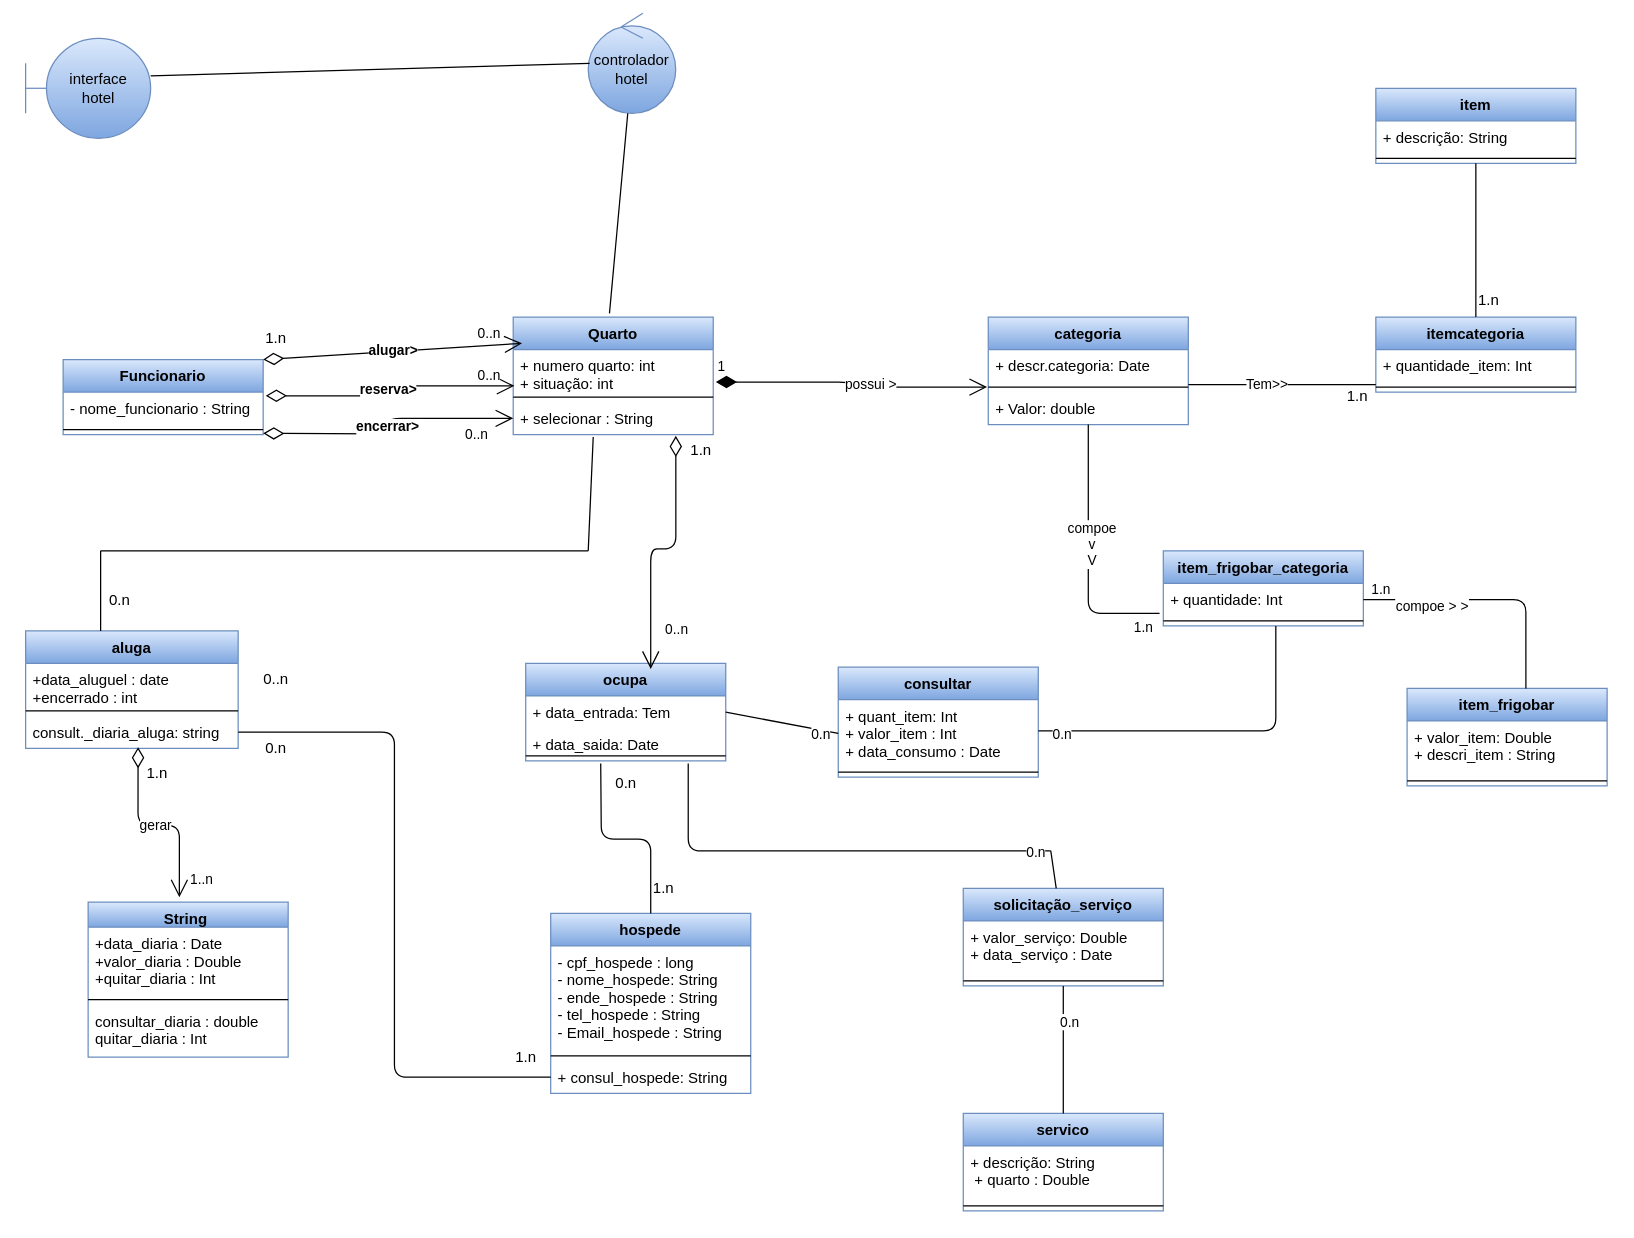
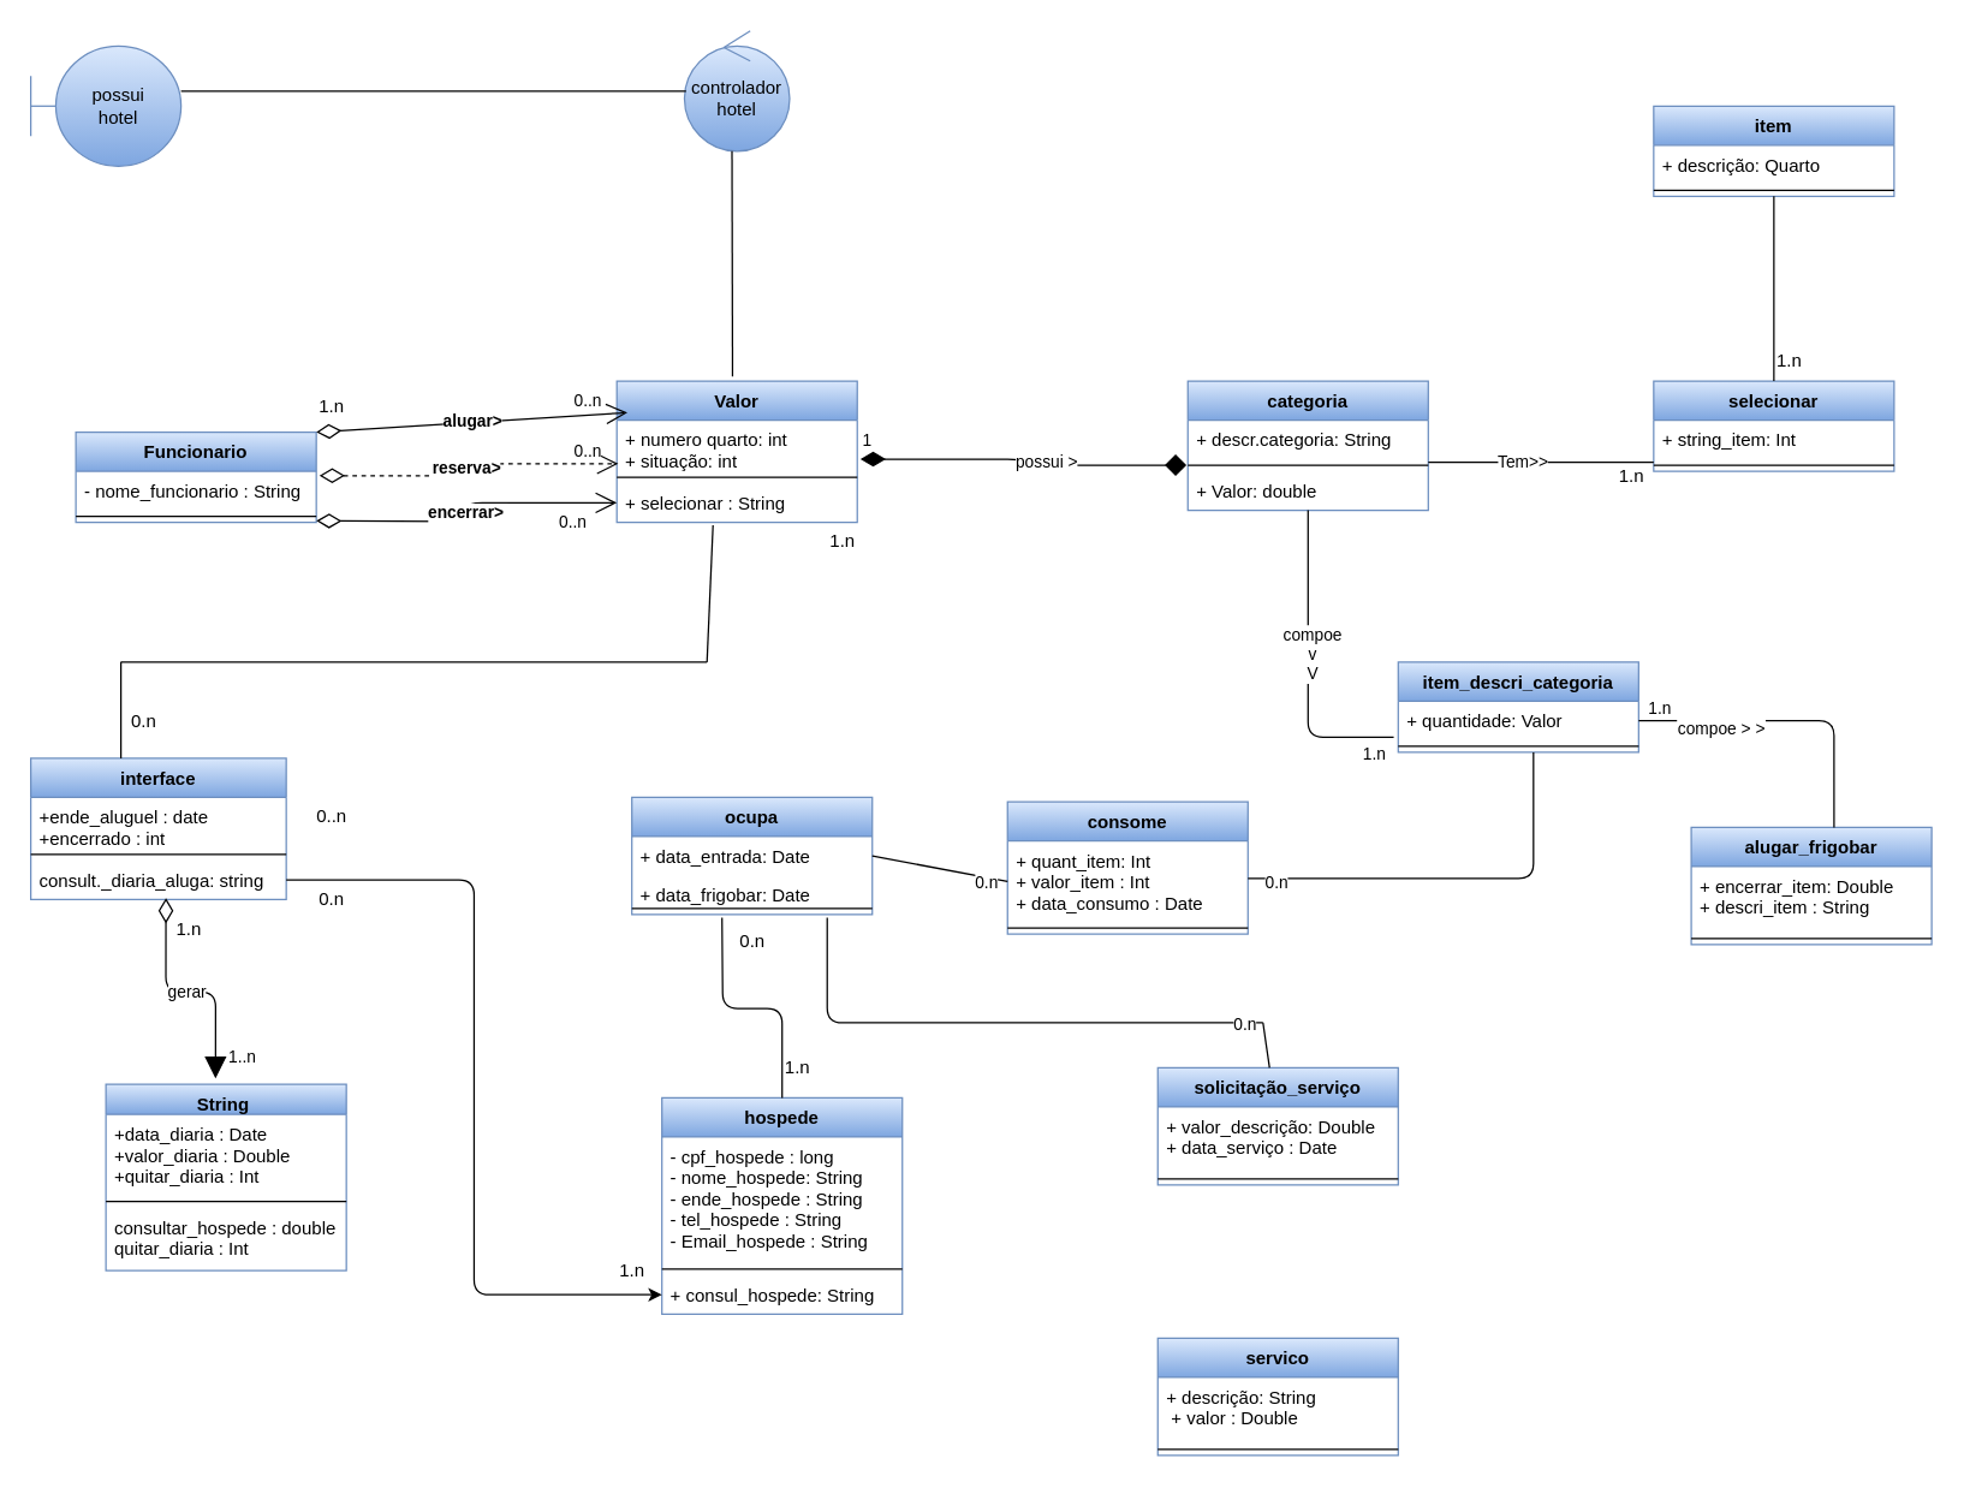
- <mxCell id="97" value="controlador&lt;br&gt;hotel&lt;br&gt;" style="ellipse;shape=umlControl;whiteSpace=wrap;html=1;rounded=0;labelBackgroundColor=none;sketch=0;strokeColor=#6c8ebf;gradientColor=#7ea6e0;fillColor=#dae8fc;" parent="1" vertex="1"><mxGeometry x="470" y="10" width="70" height="80" as="geometry" /></mxCell>
+ <mxCell id="97" value="controlador&lt;br&gt;hotel&lt;br&gt;" style="ellipse;shape=umlControl;whiteSpace=wrap;html=1;rounded=0;labelBackgroundColor=none;sketch=0;strokeColor=#6c8ebf;gradientColor=#7ea6e0;fillColor=#dae8fc;" parent="1" vertex="1"><mxGeometry x="455" y="20" width="70" height="80" as="geometry" /></mxCell>
- <mxCell id="96" value="interface&lt;br&gt;hotel" style="shape=umlBoundary;whiteSpace=wrap;html=1;rounded=0;labelBackgroundColor=none;sketch=0;strokeColor=#6c8ebf;gradientColor=#7ea6e0;fillColor=#dae8fc;" parent="1" vertex="1"><mxGeometry x="20" y="30" width="100" height="80" as="geometry" /></mxCell>
+ <mxCell id="96" value="possui&lt;br&gt;hotel" style="shape=umlBoundary;whiteSpace=wrap;html=1;rounded=0;labelBackgroundColor=none;sketch=0;strokeColor=#6c8ebf;gradientColor=#7ea6e0;fillColor=#dae8fc;" parent="1" vertex="1"><mxGeometry x="20" y="30" width="100" height="80" as="geometry" /></mxCell>
- <mxCell id="32" value="+ descrição: String" style="text;strokeColor=none;fillColor=none;align=left;verticalAlign=top;spacingLeft=4;spacingRight=4;overflow=hidden;rotatable=0;points=[[0,0.5],[1,0.5]];portConstraint=eastwest;" parent="31" vertex="1"><mxGeometry y="26" width="160" height="26" as="geometry" /></mxCell>
+ <mxCell id="32" value="+ descrição: Quarto" style="text;strokeColor=none;fillColor=none;align=left;verticalAlign=top;spacingLeft=4;spacingRight=4;overflow=hidden;rotatable=0;points=[[0,0.5],[1,0.5]];portConstraint=eastwest;" parent="31" vertex="1"><mxGeometry y="26" width="160" height="26" as="geometry" /></mxCell>
- <mxCell id="5" value="Quarto" style="swimlane;fontStyle=1;align=center;verticalAlign=top;childLayout=stackLayout;horizontal=1;startSize=26;horizontalStack=0;resizeParent=1;resizeParentMax=0;resizeLast=0;collapsible=1;marginBottom=0;gradientColor=#7ea6e0;fillColor=#dae8fc;strokeColor=#6c8ebf;" parent="1" vertex="1"><mxGeometry x="410" y="253" width="160" height="94" as="geometry" /></mxCell>
+ <mxCell id="5" value="Valor" style="swimlane;fontStyle=1;align=center;verticalAlign=top;childLayout=stackLayout;horizontal=1;startSize=26;horizontalStack=0;resizeParent=1;resizeParentMax=0;resizeLast=0;collapsible=1;marginBottom=0;gradientColor=#7ea6e0;fillColor=#dae8fc;strokeColor=#6c8ebf;" parent="1" vertex="1"><mxGeometry x="410" y="253" width="160" height="94" as="geometry" /></mxCell>
- <mxCell id="61" value="itemcategoria" style="swimlane;fontStyle=1;align=center;verticalAlign=top;childLayout=stackLayout;horizontal=1;startSize=26;horizontalStack=0;resizeParent=1;resizeParentMax=0;resizeLast=0;collapsible=1;marginBottom=0;rounded=0;sketch=0;strokeColor=#6c8ebf;gradientColor=#7ea6e0;fillColor=#dae8fc;" parent="1" vertex="1"><mxGeometry x="1100" y="253" width="160" height="60" as="geometry" /></mxCell>
+ <mxCell id="61" value="selecionar" style="swimlane;fontStyle=1;align=center;verticalAlign=top;childLayout=stackLayout;horizontal=1;startSize=26;horizontalStack=0;resizeParent=1;resizeParentMax=0;resizeLast=0;collapsible=1;marginBottom=0;rounded=0;sketch=0;strokeColor=#6c8ebf;gradientColor=#7ea6e0;fillColor=#dae8fc;" parent="1" vertex="1"><mxGeometry x="1100" y="253" width="160" height="60" as="geometry" /></mxCell>
- <mxCell id="25" value="+ descr.categoria: Date" style="text;strokeColor=none;fillColor=none;align=left;verticalAlign=top;spacingLeft=4;spacingRight=4;overflow=hidden;rotatable=0;points=[[0,0.5],[1,0.5]];portConstraint=eastwest;" parent="24" vertex="1"><mxGeometry y="26" width="160" height="26" as="geometry" /></mxCell>
+ <mxCell id="25" value="+ descr.categoria: String" style="text;strokeColor=none;fillColor=none;align=left;verticalAlign=top;spacingLeft=4;spacingRight=4;overflow=hidden;rotatable=0;points=[[0,0.5],[1,0.5]];portConstraint=eastwest;" parent="24" vertex="1"><mxGeometry y="26" width="160" height="26" as="geometry" /></mxCell>
- <mxCell id="62" value="+ quantidade_item: Int" style="text;strokeColor=none;fillColor=none;align=left;verticalAlign=top;spacingLeft=4;spacingRight=4;overflow=hidden;rotatable=0;points=[[0,0.5],[1,0.5]];portConstraint=eastwest;" parent="61" vertex="1"><mxGeometry y="26" width="160" height="26" as="geometry" /></mxCell>
+ <mxCell id="62" value="+ string_item: Int" style="text;strokeColor=none;fillColor=none;align=left;verticalAlign=top;spacingLeft=4;spacingRight=4;overflow=hidden;rotatable=0;points=[[0,0.5],[1,0.5]];portConstraint=eastwest;" parent="61" vertex="1"><mxGeometry y="26" width="160" height="26" as="geometry" /></mxCell>
- <mxCell id="36" value="reserva&amp;gt;" style="endArrow=open;html=1;endSize=12;startArrow=diamondThin;startSize=14;startFill=0;edgeStyle=orthogonalEdgeStyle;entryX=0.006;entryY=0.853;entryDx=0;entryDy=0;entryPerimeter=0;fontStyle=1;exitX=1.013;exitY=0.115;exitDx=0;exitDy=0;exitPerimeter=0;" parent="1" source="3" target="6" edge="1"><mxGeometry relative="1" as="geometry"><mxPoint x="210" y="306.5" as="sourcePoint" /><mxPoint x="390" y="300" as="targetPoint" /></mxGeometry></mxCell>
+ <mxCell id="36" value="reserva&amp;gt;" style="endArrow=open;html=1;endSize=12;startArrow=diamondThin;startSize=14;startFill=0;edgeStyle=orthogonalEdgeStyle;entryX=0.006;entryY=0.853;entryDx=0;entryDy=0;entryPerimeter=0;fontStyle=1;exitX=1.013;exitY=0.115;exitDx=0;exitDy=0;exitPerimeter=0;dashed=1;" parent="1" source="3" target="6" edge="1"><mxGeometry relative="1" as="geometry"><mxPoint x="210" y="306.5" as="sourcePoint" /><mxPoint x="390" y="300" as="targetPoint" /></mxGeometry></mxCell>
- <mxCell id="59" value="1" style="endArrow=open;html=1;endSize=12;startArrow=diamondThin;startSize=14;startFill=1;edgeStyle=orthogonalEdgeStyle;align=left;verticalAlign=bottom;exitX=1.013;exitY=0.765;exitDx=0;exitDy=0;exitPerimeter=0;entryX=-0.006;entryY=-0.154;entryDx=0;entryDy=0;entryPerimeter=0;" parent="1" source="6" target="27" edge="1"><mxGeometry x="-1" y="3" relative="1" as="geometry"><mxPoint x="590" y="420" as="sourcePoint" /><mxPoint x="750" y="420" as="targetPoint" /></mxGeometry></mxCell>
+ <mxCell id="59" value="1" style="endArrow=diamond;html=1;endSize=12;startArrow=diamondThin;startSize=14;startFill=1;edgeStyle=orthogonalEdgeStyle;align=left;verticalAlign=bottom;exitX=1.013;exitY=0.765;exitDx=0;exitDy=0;exitPerimeter=0;entryX=-0.006;entryY=-0.154;entryDx=0;entryDy=0;entryPerimeter=0;" parent="1" source="6" target="27" edge="1"><mxGeometry x="-1" y="3" relative="1" as="geometry"><mxPoint x="590" y="420" as="sourcePoint" /><mxPoint x="750" y="420" as="targetPoint" /></mxGeometry></mxCell>
- <mxCell id="47" value="" style="endArrow=open;html=1;endSize=12;startArrow=diamondThin;startSize=14;startFill=0;edgeStyle=orthogonalEdgeStyle;entryX=0.625;entryY=0.058;entryDx=0;entryDy=0;entryPerimeter=0;exitX=0.813;exitY=1.038;exitDx=0;exitDy=0;exitPerimeter=0;" parent="1" source="8" target="9" edge="1"><mxGeometry relative="1" as="geometry"><mxPoint x="540" y="360" as="sourcePoint" /><mxPoint x="780" y="280" as="targetPoint" /></mxGeometry></mxCell>
- <mxCell id="48" value="0..n" style="edgeLabel;resizable=0;html=1;align=left;verticalAlign=top;" parent="47" connectable="0" vertex="1"><mxGeometry x="-1" relative="1" as="geometry"><mxPoint x="-10" y="142" as="offset" /></mxGeometry></mxCell>
- <mxCell id="69" value="item_frigobar_categoria" style="swimlane;fontStyle=1;align=center;verticalAlign=top;childLayout=stackLayout;horizontal=1;startSize=26;horizontalStack=0;resizeParent=1;resizeParentMax=0;resizeLast=0;collapsible=1;marginBottom=0;rounded=0;sketch=0;strokeColor=#6c8ebf;gradientColor=#7ea6e0;fillColor=#dae8fc;" parent="1" vertex="1"><mxGeometry x="930" y="440" width="160" height="60" as="geometry"><mxRectangle x="940" y="190" width="170" height="26" as="alternateBounds" /></mxGeometry></mxCell>
+ <mxCell id="69" value="item_descri_categoria" style="swimlane;fontStyle=1;align=center;verticalAlign=top;childLayout=stackLayout;horizontal=1;startSize=26;horizontalStack=0;resizeParent=1;resizeParentMax=0;resizeLast=0;collapsible=1;marginBottom=0;rounded=0;sketch=0;strokeColor=#6c8ebf;gradientColor=#7ea6e0;fillColor=#dae8fc;" parent="1" vertex="1"><mxGeometry x="930" y="440" width="160" height="60" as="geometry"><mxRectangle x="940" y="190" width="170" height="26" as="alternateBounds" /></mxGeometry></mxCell>
- <mxCell id="70" value="+ quantidade: Int" style="text;strokeColor=none;fillColor=none;align=left;verticalAlign=top;spacingLeft=4;spacingRight=4;overflow=hidden;rotatable=0;points=[[0,0.5],[1,0.5]];portConstraint=eastwest;" parent="69" vertex="1"><mxGeometry y="26" width="160" height="26" as="geometry" /></mxCell>
+ <mxCell id="70" value="+ quantidade: Valor" style="text;strokeColor=none;fillColor=none;align=left;verticalAlign=top;spacingLeft=4;spacingRight=4;overflow=hidden;rotatable=0;points=[[0,0.5],[1,0.5]];portConstraint=eastwest;" parent="69" vertex="1"><mxGeometry y="26" width="160" height="26" as="geometry" /></mxCell>
- <mxCell id="13" value="aluga" style="swimlane;fontStyle=1;align=center;verticalAlign=top;childLayout=stackLayout;horizontal=1;startSize=26;horizontalStack=0;resizeParent=1;resizeParentMax=0;resizeLast=0;collapsible=1;marginBottom=0;gradientColor=#7ea6e0;fillColor=#dae8fc;strokeColor=#6c8ebf;" parent="1" vertex="1"><mxGeometry x="20" y="504" width="170" height="94" as="geometry" /></mxCell>
+ <mxCell id="13" value="interface" style="swimlane;fontStyle=1;align=center;verticalAlign=top;childLayout=stackLayout;horizontal=1;startSize=26;horizontalStack=0;resizeParent=1;resizeParentMax=0;resizeLast=0;collapsible=1;marginBottom=0;gradientColor=#7ea6e0;fillColor=#dae8fc;strokeColor=#6c8ebf;" parent="1" vertex="1"><mxGeometry x="20" y="504" width="170" height="94" as="geometry" /></mxCell>
- <mxCell id="14" value="+data_aluguel : date &#10;+encerrado : int " style="text;strokeColor=none;fillColor=none;align=left;verticalAlign=top;spacingLeft=4;spacingRight=4;overflow=hidden;rotatable=0;points=[[0,0.5],[1,0.5]];portConstraint=eastwest;" parent="13" vertex="1"><mxGeometry y="26" width="170" height="34" as="geometry" /></mxCell>
+ <mxCell id="14" value="+ende_aluguel : date &#10;+encerrado : int " style="text;strokeColor=none;fillColor=none;align=left;verticalAlign=top;spacingLeft=4;spacingRight=4;overflow=hidden;rotatable=0;points=[[0,0.5],[1,0.5]];portConstraint=eastwest;" parent="13" vertex="1"><mxGeometry y="26" width="170" height="34" as="geometry" /></mxCell>
- <mxCell id="78" value="consultar" style="swimlane;fontStyle=1;align=center;verticalAlign=top;childLayout=stackLayout;horizontal=1;startSize=26;horizontalStack=0;resizeParent=1;resizeParentMax=0;resizeLast=0;collapsible=1;marginBottom=0;rounded=0;sketch=0;strokeColor=#6c8ebf;gradientColor=#7ea6e0;fillColor=#dae8fc;" parent="1" vertex="1"><mxGeometry x="670" y="533" width="160" height="88" as="geometry" /></mxCell>
+ <mxCell id="78" value="consome" style="swimlane;fontStyle=1;align=center;verticalAlign=top;childLayout=stackLayout;horizontal=1;startSize=26;horizontalStack=0;resizeParent=1;resizeParentMax=0;resizeLast=0;collapsible=1;marginBottom=0;rounded=0;sketch=0;strokeColor=#6c8ebf;gradientColor=#7ea6e0;fillColor=#dae8fc;" parent="1" vertex="1"><mxGeometry x="670" y="533" width="160" height="88" as="geometry" /></mxCell>
- <mxCell id="28" value="item_frigobar" style="swimlane;fontStyle=1;align=center;verticalAlign=top;childLayout=stackLayout;horizontal=1;startSize=26;horizontalStack=0;resizeParent=1;resizeParentMax=0;resizeLast=0;collapsible=1;marginBottom=0;gradientColor=#7ea6e0;fillColor=#dae8fc;strokeColor=#6c8ebf;" parent="1" vertex="1"><mxGeometry x="1125" y="550" width="160" height="78" as="geometry" /></mxCell>
+ <mxCell id="28" value="alugar_frigobar" style="swimlane;fontStyle=1;align=center;verticalAlign=top;childLayout=stackLayout;horizontal=1;startSize=26;horizontalStack=0;resizeParent=1;resizeParentMax=0;resizeLast=0;collapsible=1;marginBottom=0;gradientColor=#7ea6e0;fillColor=#dae8fc;strokeColor=#6c8ebf;" parent="1" vertex="1"><mxGeometry x="1125" y="550" width="160" height="78" as="geometry" /></mxCell>
- <mxCell id="10" value="+ data_entrada: Tem " style="text;strokeColor=none;fillColor=none;align=left;verticalAlign=top;spacingLeft=4;spacingRight=4;overflow=hidden;rotatable=0;points=[[0,0.5],[1,0.5]];portConstraint=eastwest;" parent="9" vertex="1"><mxGeometry y="26" width="160" height="26" as="geometry" /></mxCell>
+ <mxCell id="10" value="+ data_entrada: Date " style="text;strokeColor=none;fillColor=none;align=left;verticalAlign=top;spacingLeft=4;spacingRight=4;overflow=hidden;rotatable=0;points=[[0,0.5],[1,0.5]];portConstraint=eastwest;" parent="9" vertex="1"><mxGeometry y="26" width="160" height="26" as="geometry" /></mxCell>
- <mxCell id="29" value="+ valor_item: Double&#10;+ descri_item : String" style="text;strokeColor=none;fillColor=none;align=left;verticalAlign=top;spacingLeft=4;spacingRight=4;overflow=hidden;rotatable=0;points=[[0,0.5],[1,0.5]];portConstraint=eastwest;" parent="28" vertex="1"><mxGeometry y="26" width="160" height="44" as="geometry" /></mxCell>
+ <mxCell id="29" value="+ encerrar_item: Double&#10;+ descri_item : String" style="text;strokeColor=none;fillColor=none;align=left;verticalAlign=top;spacingLeft=4;spacingRight=4;overflow=hidden;rotatable=0;points=[[0,0.5],[1,0.5]];portConstraint=eastwest;" parent="28" vertex="1"><mxGeometry y="26" width="160" height="44" as="geometry" /></mxCell>
- <mxCell id="11" value="+ data_saida: Date " style="text;strokeColor=none;fillColor=none;align=left;verticalAlign=top;spacingLeft=4;spacingRight=4;overflow=hidden;rotatable=0;points=[[0,0.5],[1,0.5]];portConstraint=eastwest;" parent="9" vertex="1"><mxGeometry y="52" width="160" height="18" as="geometry" /></mxCell>
+ <mxCell id="11" value="+ data_frigobar: Date " style="text;strokeColor=none;fillColor=none;align=left;verticalAlign=top;spacingLeft=4;spacingRight=4;overflow=hidden;rotatable=0;points=[[0,0.5],[1,0.5]];portConstraint=eastwest;" parent="9" vertex="1"><mxGeometry y="52" width="160" height="18" as="geometry" /></mxCell>
- <mxCell id="44" value="gerar&lt;br&gt;" style="endArrow=open;html=1;endSize=12;startArrow=diamondThin;startSize=14;startFill=0;edgeStyle=orthogonalEdgeStyle;entryX=0.456;entryY=-0.031;entryDx=0;entryDy=0;exitX=0.529;exitY=0.962;exitDx=0;exitDy=0;exitPerimeter=0;entryPerimeter=0;" parent="1" source="16" target="40" edge="1"><mxGeometry relative="1" as="geometry"><mxPoint x="250" y="610" as="sourcePoint" /><mxPoint x="470" y="710" as="targetPoint" /></mxGeometry></mxCell>
+ <mxCell id="44" value="gerar&lt;br&gt;" style="endArrow=block;html=1;endSize=12;startArrow=diamondThin;startSize=14;startFill=0;edgeStyle=orthogonalEdgeStyle;entryX=0.456;entryY=-0.031;entryDx=0;entryDy=0;exitX=0.529;exitY=0.962;exitDx=0;exitDy=0;exitPerimeter=0;entryPerimeter=0;" parent="1" source="16" target="40" edge="1"><mxGeometry relative="1" as="geometry"><mxPoint x="250" y="610" as="sourcePoint" /><mxPoint x="470" y="710" as="targetPoint" /></mxGeometry></mxCell>
- <mxCell id="86" value="+ valor_serviço: Double&#10;+ data_serviço : Date" style="text;strokeColor=none;fillColor=none;align=left;verticalAlign=top;spacingLeft=4;spacingRight=4;overflow=hidden;rotatable=0;points=[[0,0.5],[1,0.5]];portConstraint=eastwest;" parent="85" vertex="1"><mxGeometry y="26" width="160" height="44" as="geometry" /></mxCell>
+ <mxCell id="86" value="+ valor_descrição: Double&#10;+ data_serviço : Date" style="text;strokeColor=none;fillColor=none;align=left;verticalAlign=top;spacingLeft=4;spacingRight=4;overflow=hidden;rotatable=0;points=[[0,0.5],[1,0.5]];portConstraint=eastwest;" parent="85" vertex="1"><mxGeometry y="26" width="160" height="44" as="geometry" /></mxCell>
- <mxCell id="43" value="consultar_diaria : double&#10;quitar_diaria : Int" style="text;strokeColor=none;fillColor=none;align=left;verticalAlign=top;spacingLeft=4;spacingRight=4;overflow=hidden;rotatable=0;points=[[0,0.5],[1,0.5]];portConstraint=eastwest;" parent="40" vertex="1"><mxGeometry y="82" width="160" height="42" as="geometry" /></mxCell>
+ <mxCell id="43" value="consultar_hospede : double&#10;quitar_diaria : Int" style="text;strokeColor=none;fillColor=none;align=left;verticalAlign=top;spacingLeft=4;spacingRight=4;overflow=hidden;rotatable=0;points=[[0,0.5],[1,0.5]];portConstraint=eastwest;" parent="40" vertex="1"><mxGeometry y="82" width="160" height="42" as="geometry" /></mxCell>
- <mxCell id="91" value="" style="endArrow=none;html=1;exitX=0.5;exitY=0;exitDx=0;exitDy=0;entryX=0.5;entryY=1;entryDx=0;entryDy=0;" parent="1" source="21" target="85" edge="1"><mxGeometry width="50" height="50" relative="1" as="geometry"><mxPoint x="820" y="830" as="sourcePoint" /><mxPoint x="850" y="814" as="targetPoint" /></mxGeometry></mxCell>
- <mxCell id="92" value="0.n" style="edgeLabel;html=1;align=center;verticalAlign=middle;resizable=0;points=[];" parent="91" vertex="1" connectable="0"><mxGeometry x="0.447" y="-4" relative="1" as="geometry"><mxPoint as="offset" /></mxGeometry></mxCell>
- <mxCell id="49" value="" style="endArrow=none;html=1;edgeStyle=orthogonalEdgeStyle;exitX=1;exitY=0.5;exitDx=0;exitDy=0;entryX=0;entryY=0.5;entryDx=0;entryDy=0;" parent="1" source="16" target="20" edge="1"><mxGeometry relative="1" as="geometry"><mxPoint x="210" y="578" as="sourcePoint" /><mxPoint x="440" y="785" as="targetPoint" /></mxGeometry></mxCell>
+ <mxCell id="49" value="" style="endArrow=classic;html=1;edgeStyle=orthogonalEdgeStyle;exitX=1;exitY=0.5;exitDx=0;exitDy=0;entryX=0;entryY=0.5;entryDx=0;entryDy=0;" parent="1" source="16" target="20" edge="1"><mxGeometry relative="1" as="geometry"><mxPoint x="210" y="578" as="sourcePoint" /><mxPoint x="440" y="785" as="targetPoint" /></mxGeometry></mxCell>
- <mxCell id="22" value="+ descrição: String&#10; + quarto : Double" style="text;strokeColor=none;fillColor=none;align=left;verticalAlign=top;spacingLeft=4;spacingRight=4;overflow=hidden;rotatable=0;points=[[0,0.5],[1,0.5]];portConstraint=eastwest;" parent="21" vertex="1"><mxGeometry y="26" width="160" height="44" as="geometry" /></mxCell>
+ <mxCell id="22" value="+ descrição: String&#10; + valor : Double" style="text;strokeColor=none;fillColor=none;align=left;verticalAlign=top;spacingLeft=4;spacingRight=4;overflow=hidden;rotatable=0;points=[[0,0.5],[1,0.5]];portConstraint=eastwest;" parent="21" vertex="1"><mxGeometry y="26" width="160" height="44" as="geometry" /></mxCell>
